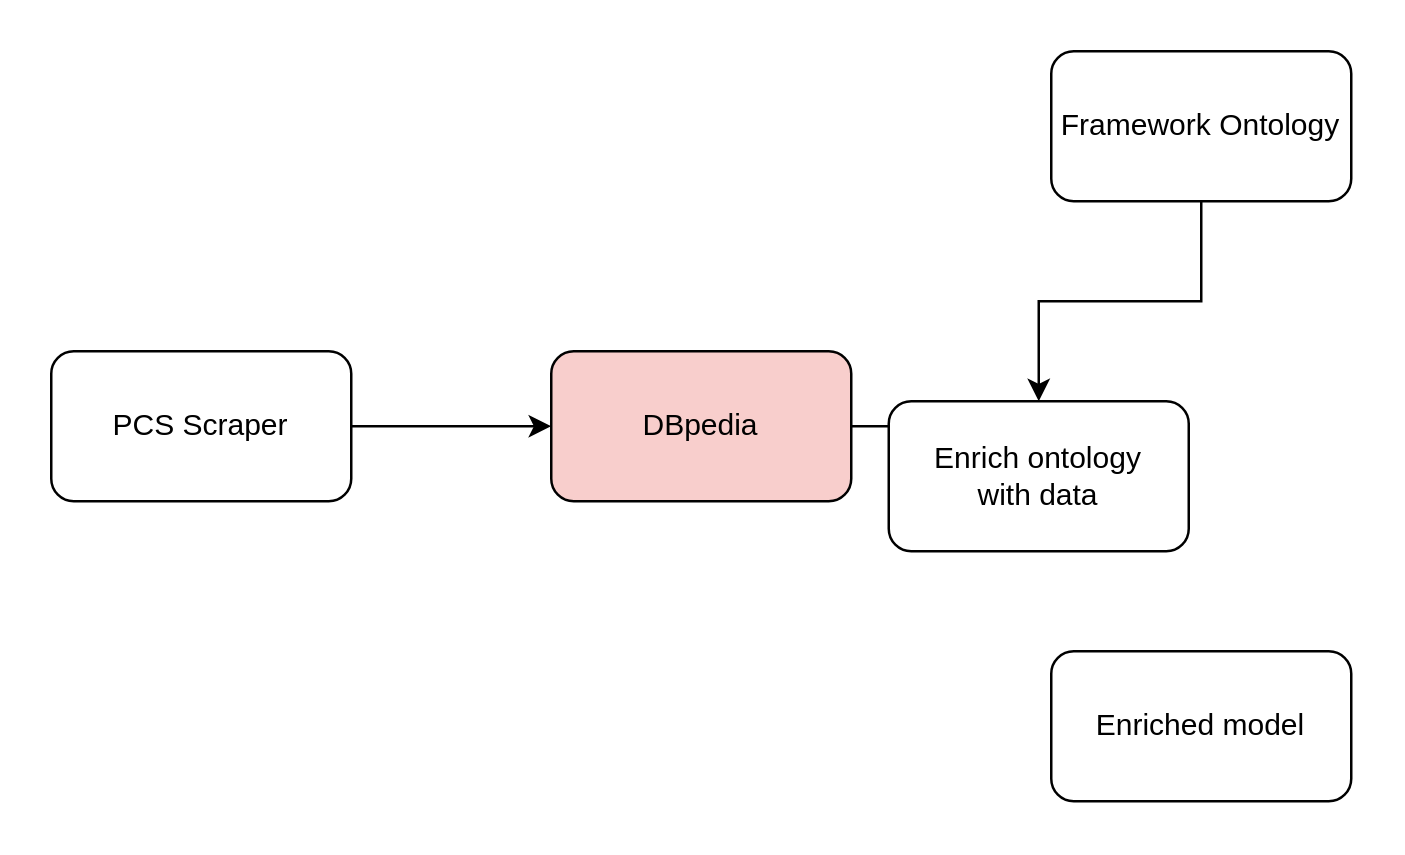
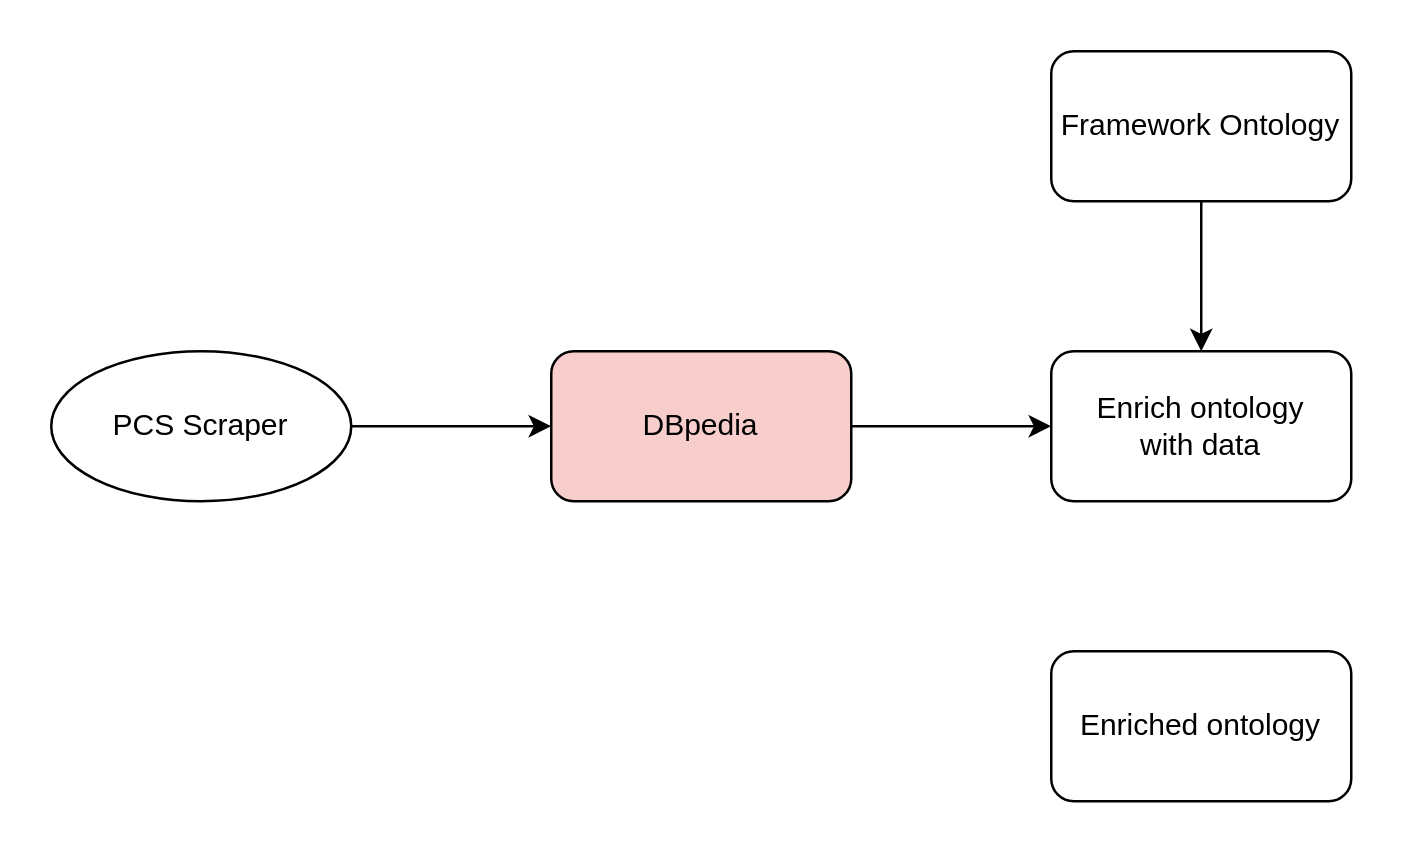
- <mxCell id="3" value="PCS Scraper" style="rounded=1;whiteSpace=wrap;html=1;" vertex="1" parent="1"><mxGeometry x="20" y="140" width="120" height="60" as="geometry" /></mxCell>
+ <mxCell id="3" value="PCS Scraper" style="ellipse;whiteSpace=wrap;html=1;" vertex="1" parent="1"><mxGeometry x="20" y="140" width="120" height="60" as="geometry" /></mxCell>
- <mxCell id="8" value="Enrich ontology &lt;br&gt;with data" style="rounded=1;whiteSpace=wrap;html=1;" vertex="1" parent="1"><mxGeometry x="355" y="160" width="120" height="60" as="geometry" /></mxCell>
+ <mxCell id="8" value="Enrich ontology &lt;br&gt;with data" style="rounded=1;whiteSpace=wrap;html=1;" vertex="1" parent="1"><mxGeometry x="420" y="140" width="120" height="60" as="geometry" /></mxCell>
- <mxCell id="9" value="Enriched model" style="rounded=1;whiteSpace=wrap;html=1;" vertex="1" parent="1"><mxGeometry x="420" y="260" width="120" height="60" as="geometry" /></mxCell>
+ <mxCell id="9" value="Enriched ontology" style="rounded=1;whiteSpace=wrap;html=1;" vertex="1" parent="1"><mxGeometry x="420" y="260" width="120" height="60" as="geometry" /></mxCell>
